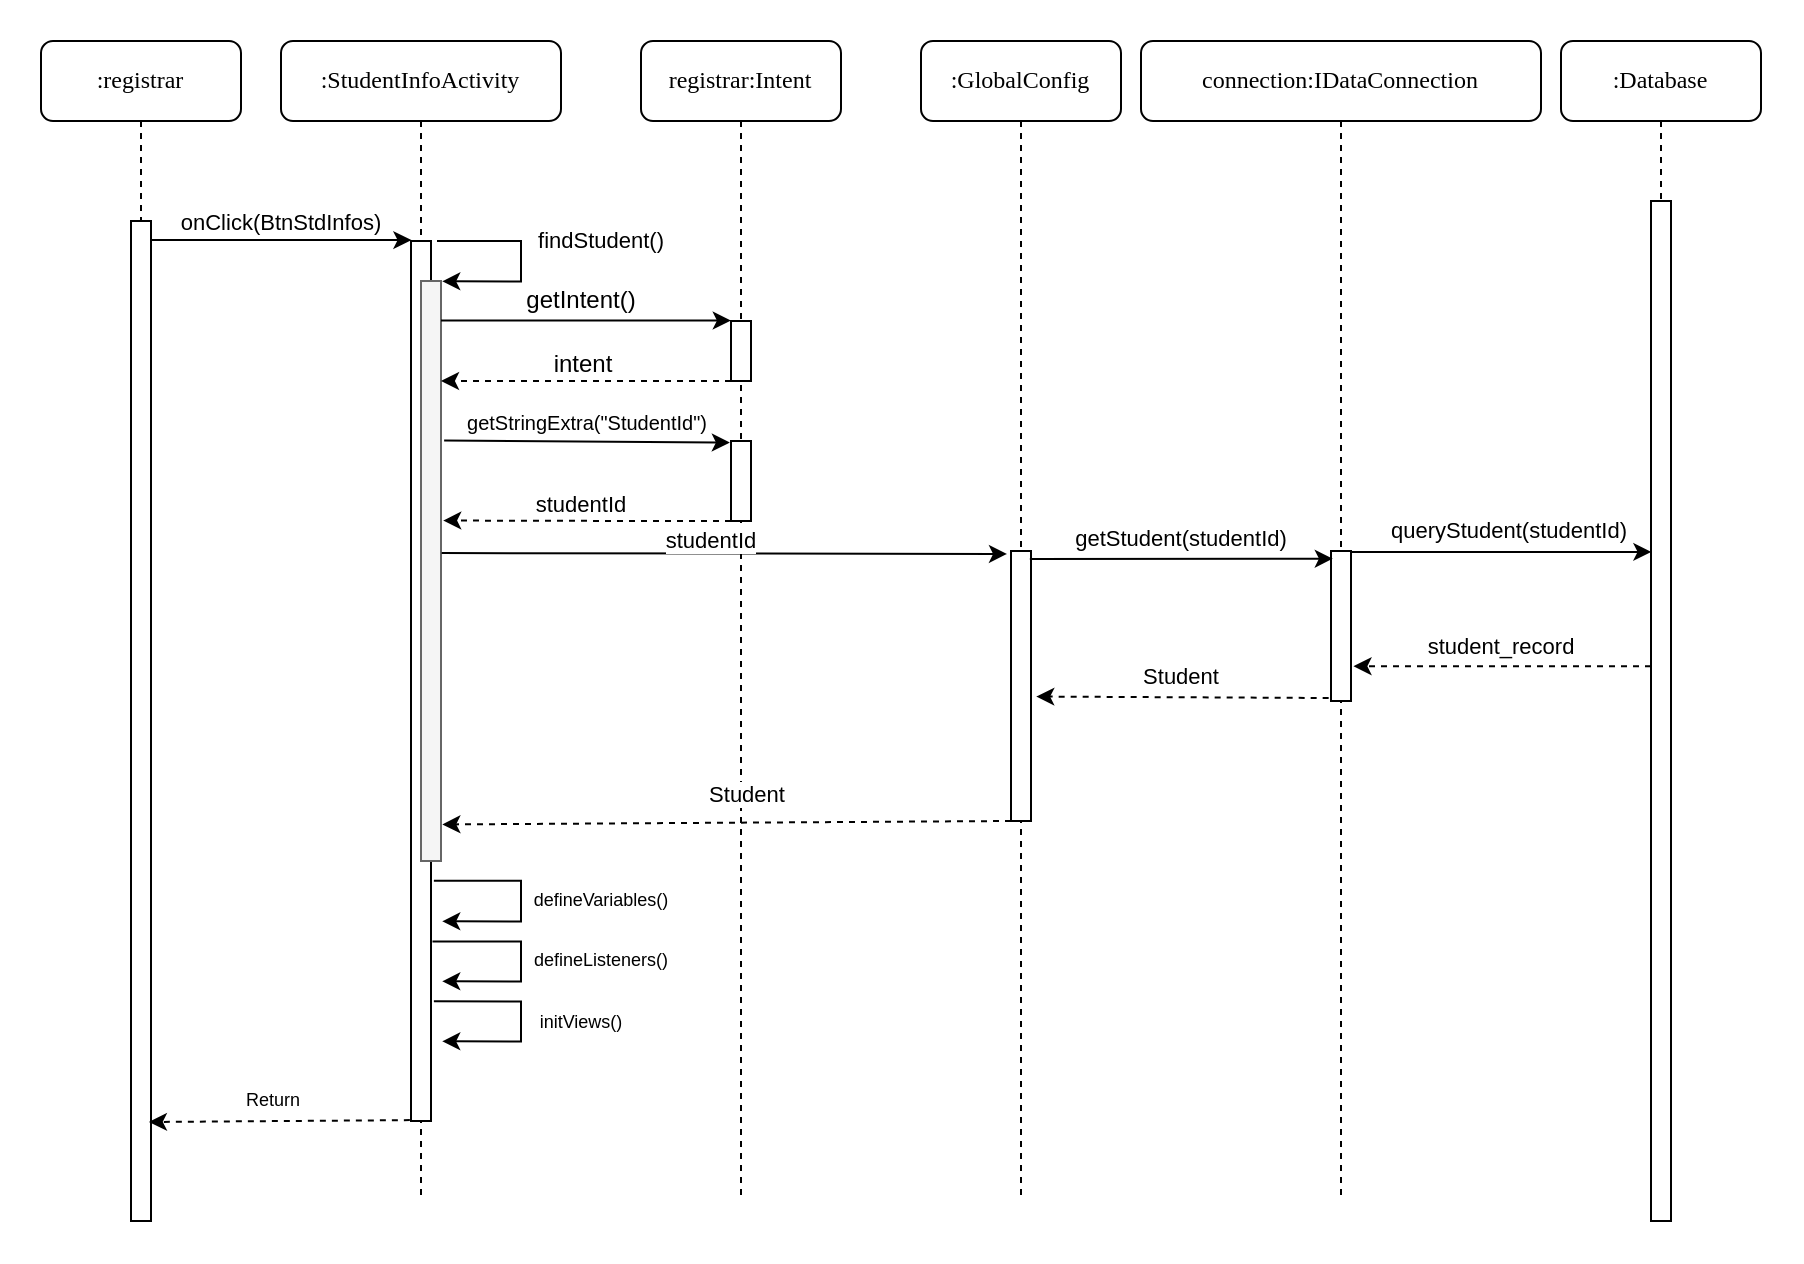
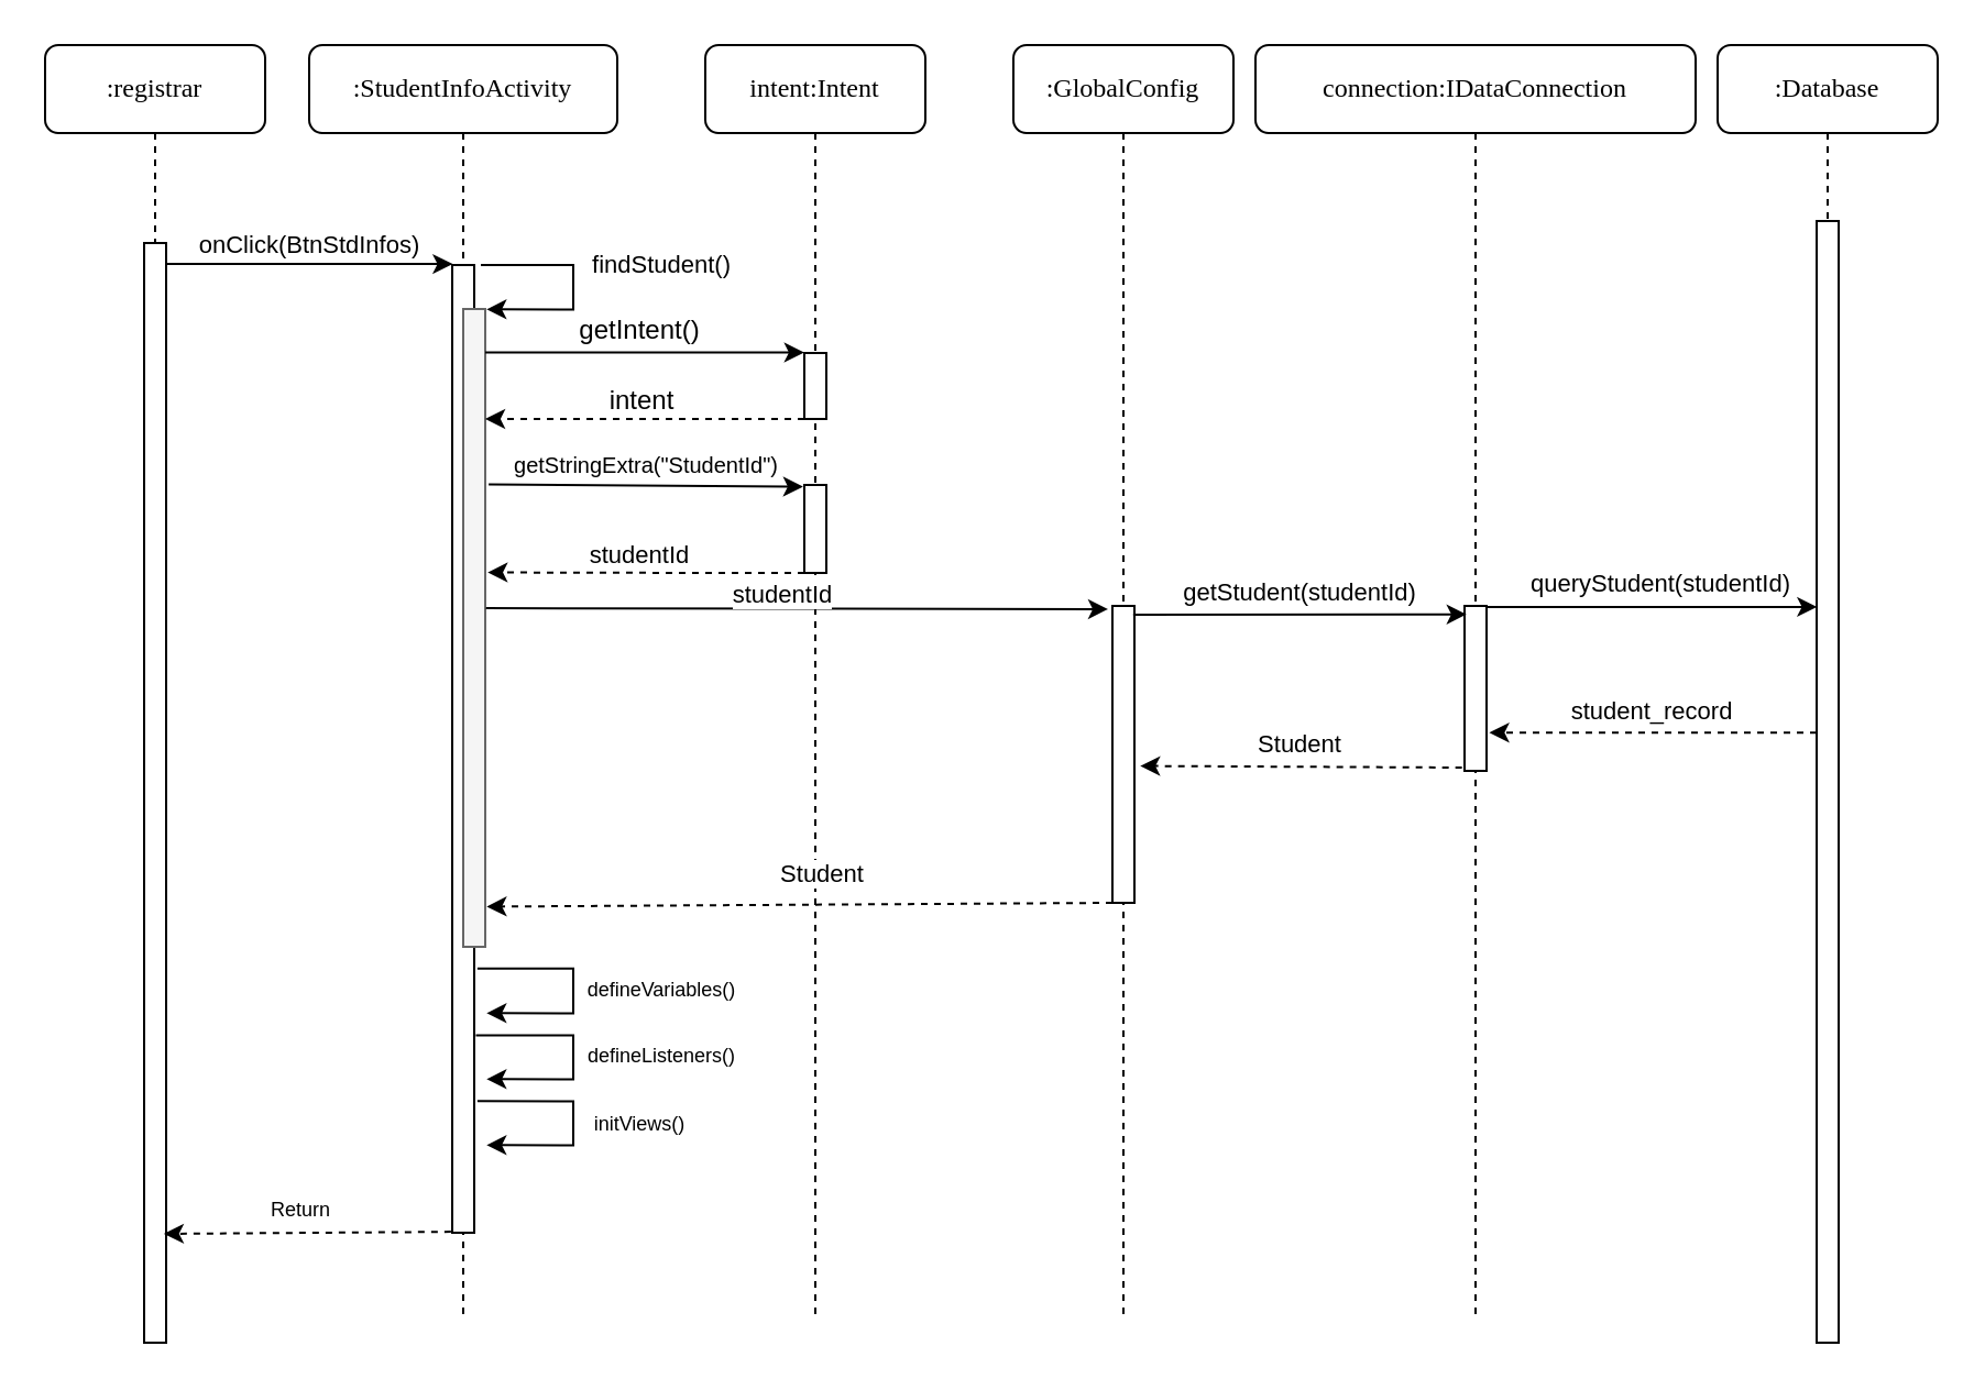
- <mxCell id="6" value="registrar:Intent" style="shape=umlLifeline;perimeter=lifelinePerimeter;whiteSpace=wrap;html=1;container=1;collapsible=0;recursiveResize=0;outlineConnect=0;rounded=1;shadow=0;comic=0;labelBackgroundColor=none;strokeWidth=1;fontFamily=Verdana;fontSize=12;align=center;" parent="1" vertex="1"><mxGeometry x="320" y="20" width="100" height="580" as="geometry" /></mxCell>
+ <mxCell id="6" value="intent:Intent" style="shape=umlLifeline;perimeter=lifelinePerimeter;whiteSpace=wrap;html=1;container=1;collapsible=0;recursiveResize=0;outlineConnect=0;rounded=1;shadow=0;comic=0;labelBackgroundColor=none;strokeWidth=1;fontFamily=Verdana;fontSize=12;align=center;" parent="1" vertex="1"><mxGeometry x="320" y="20" width="100" height="580" as="geometry" /></mxCell>
